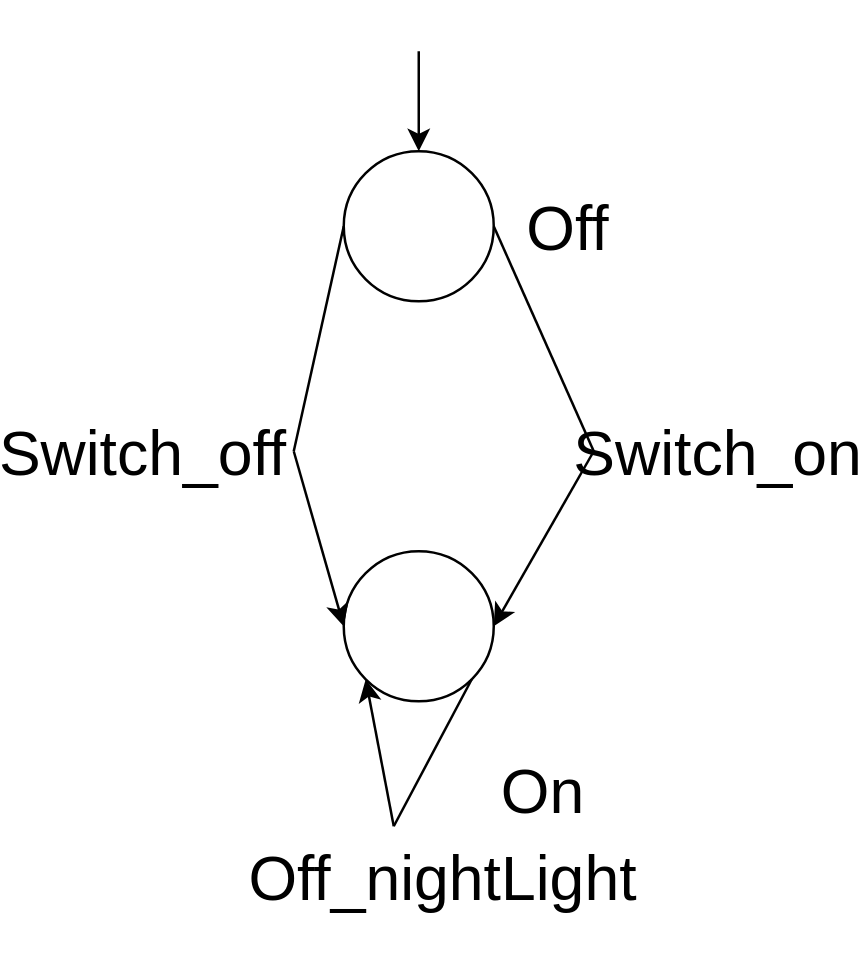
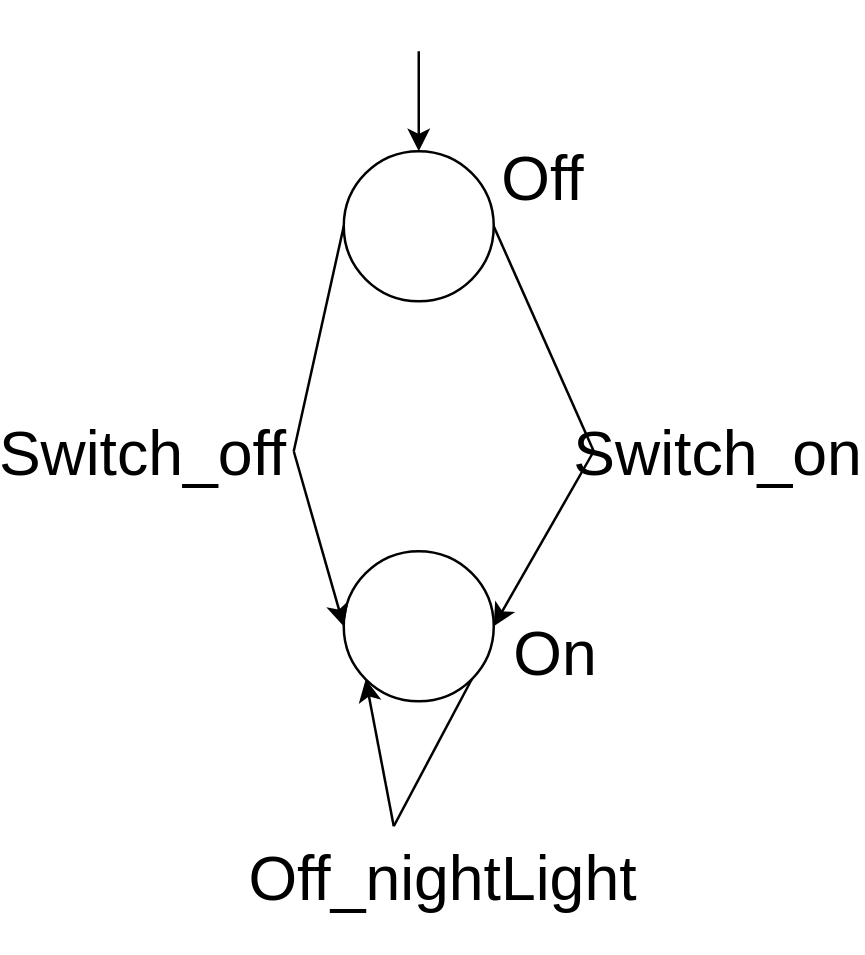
- <mxCell id="14" value="&lt;font style=&quot;font-size: 25px&quot;&gt;Off&lt;/font&gt;" style="text;html=1;strokeColor=none;fillColor=none;align=center;verticalAlign=middle;whiteSpace=wrap;rounded=0;" vertex="1" parent="1"><mxGeometry x="190" y="80" width="40" height="20" as="geometry" /></mxCell>
+ <mxCell id="14" value="&lt;font style=&quot;font-size: 25px&quot;&gt;Off&lt;/font&gt;" style="text;html=1;strokeColor=none;fillColor=none;align=center;verticalAlign=middle;whiteSpace=wrap;rounded=0;" vertex="1" parent="1"><mxGeometry x="180" y="60" width="40" height="20" as="geometry" /></mxCell>
- <mxCell id="15" value="&lt;font style=&quot;font-size: 25px&quot;&gt;On&lt;/font&gt;" style="text;html=1;strokeColor=none;fillColor=none;align=center;verticalAlign=middle;whiteSpace=wrap;rounded=0;" vertex="1" parent="1"><mxGeometry x="180" y="305" width="40" height="20" as="geometry" /></mxCell>
+ <mxCell id="15" value="&lt;font style=&quot;font-size: 25px&quot;&gt;On&lt;/font&gt;" style="text;html=1;strokeColor=none;fillColor=none;align=center;verticalAlign=middle;whiteSpace=wrap;rounded=0;" vertex="1" parent="1"><mxGeometry x="185" y="250" width="40" height="20" as="geometry" /></mxCell>
